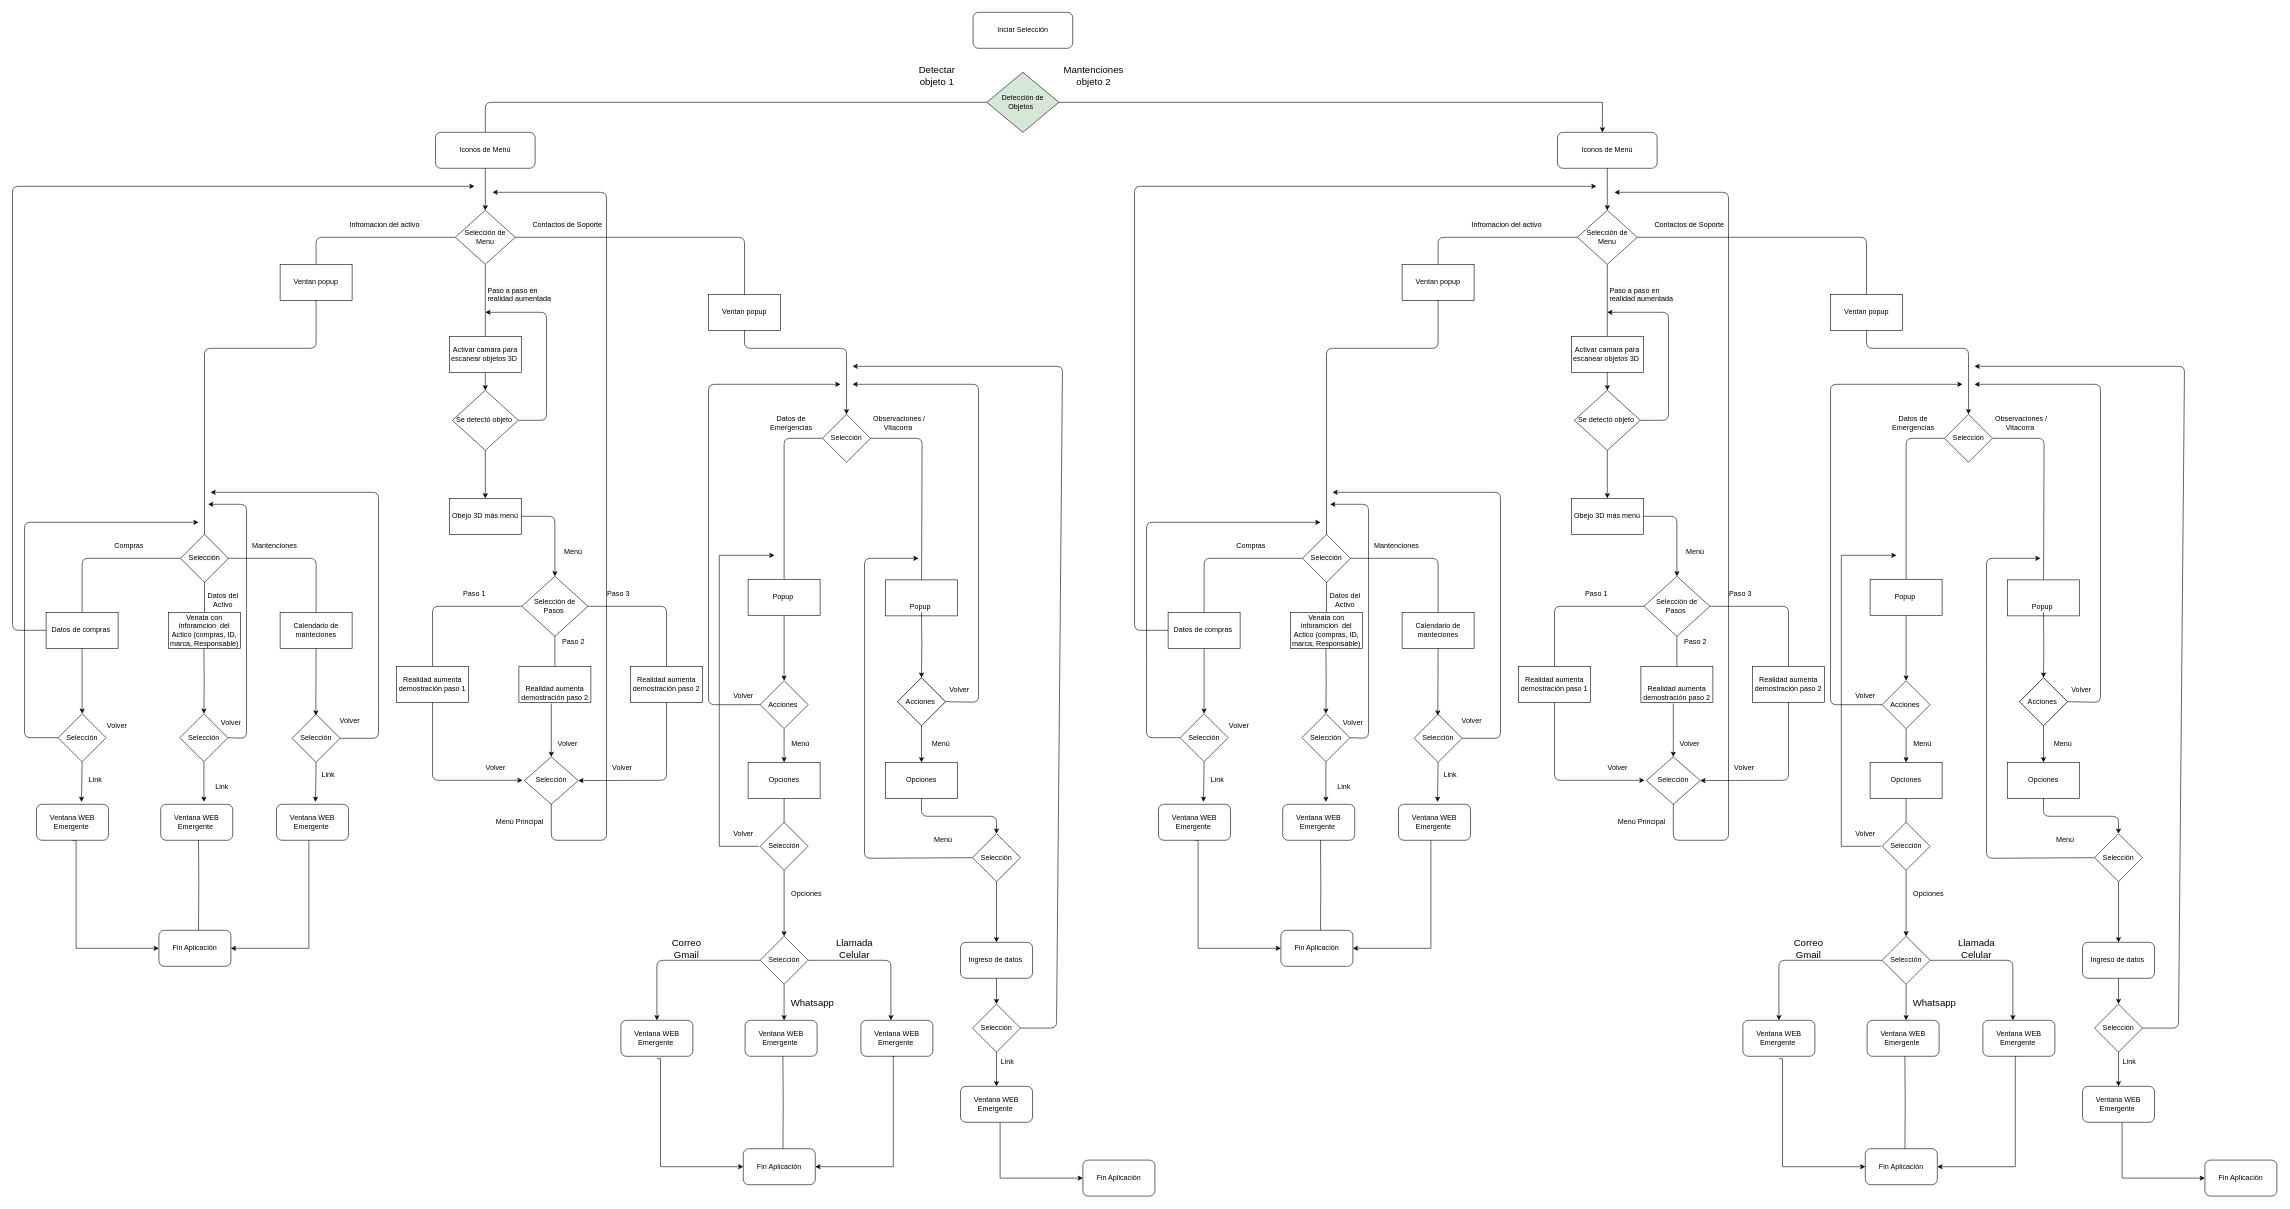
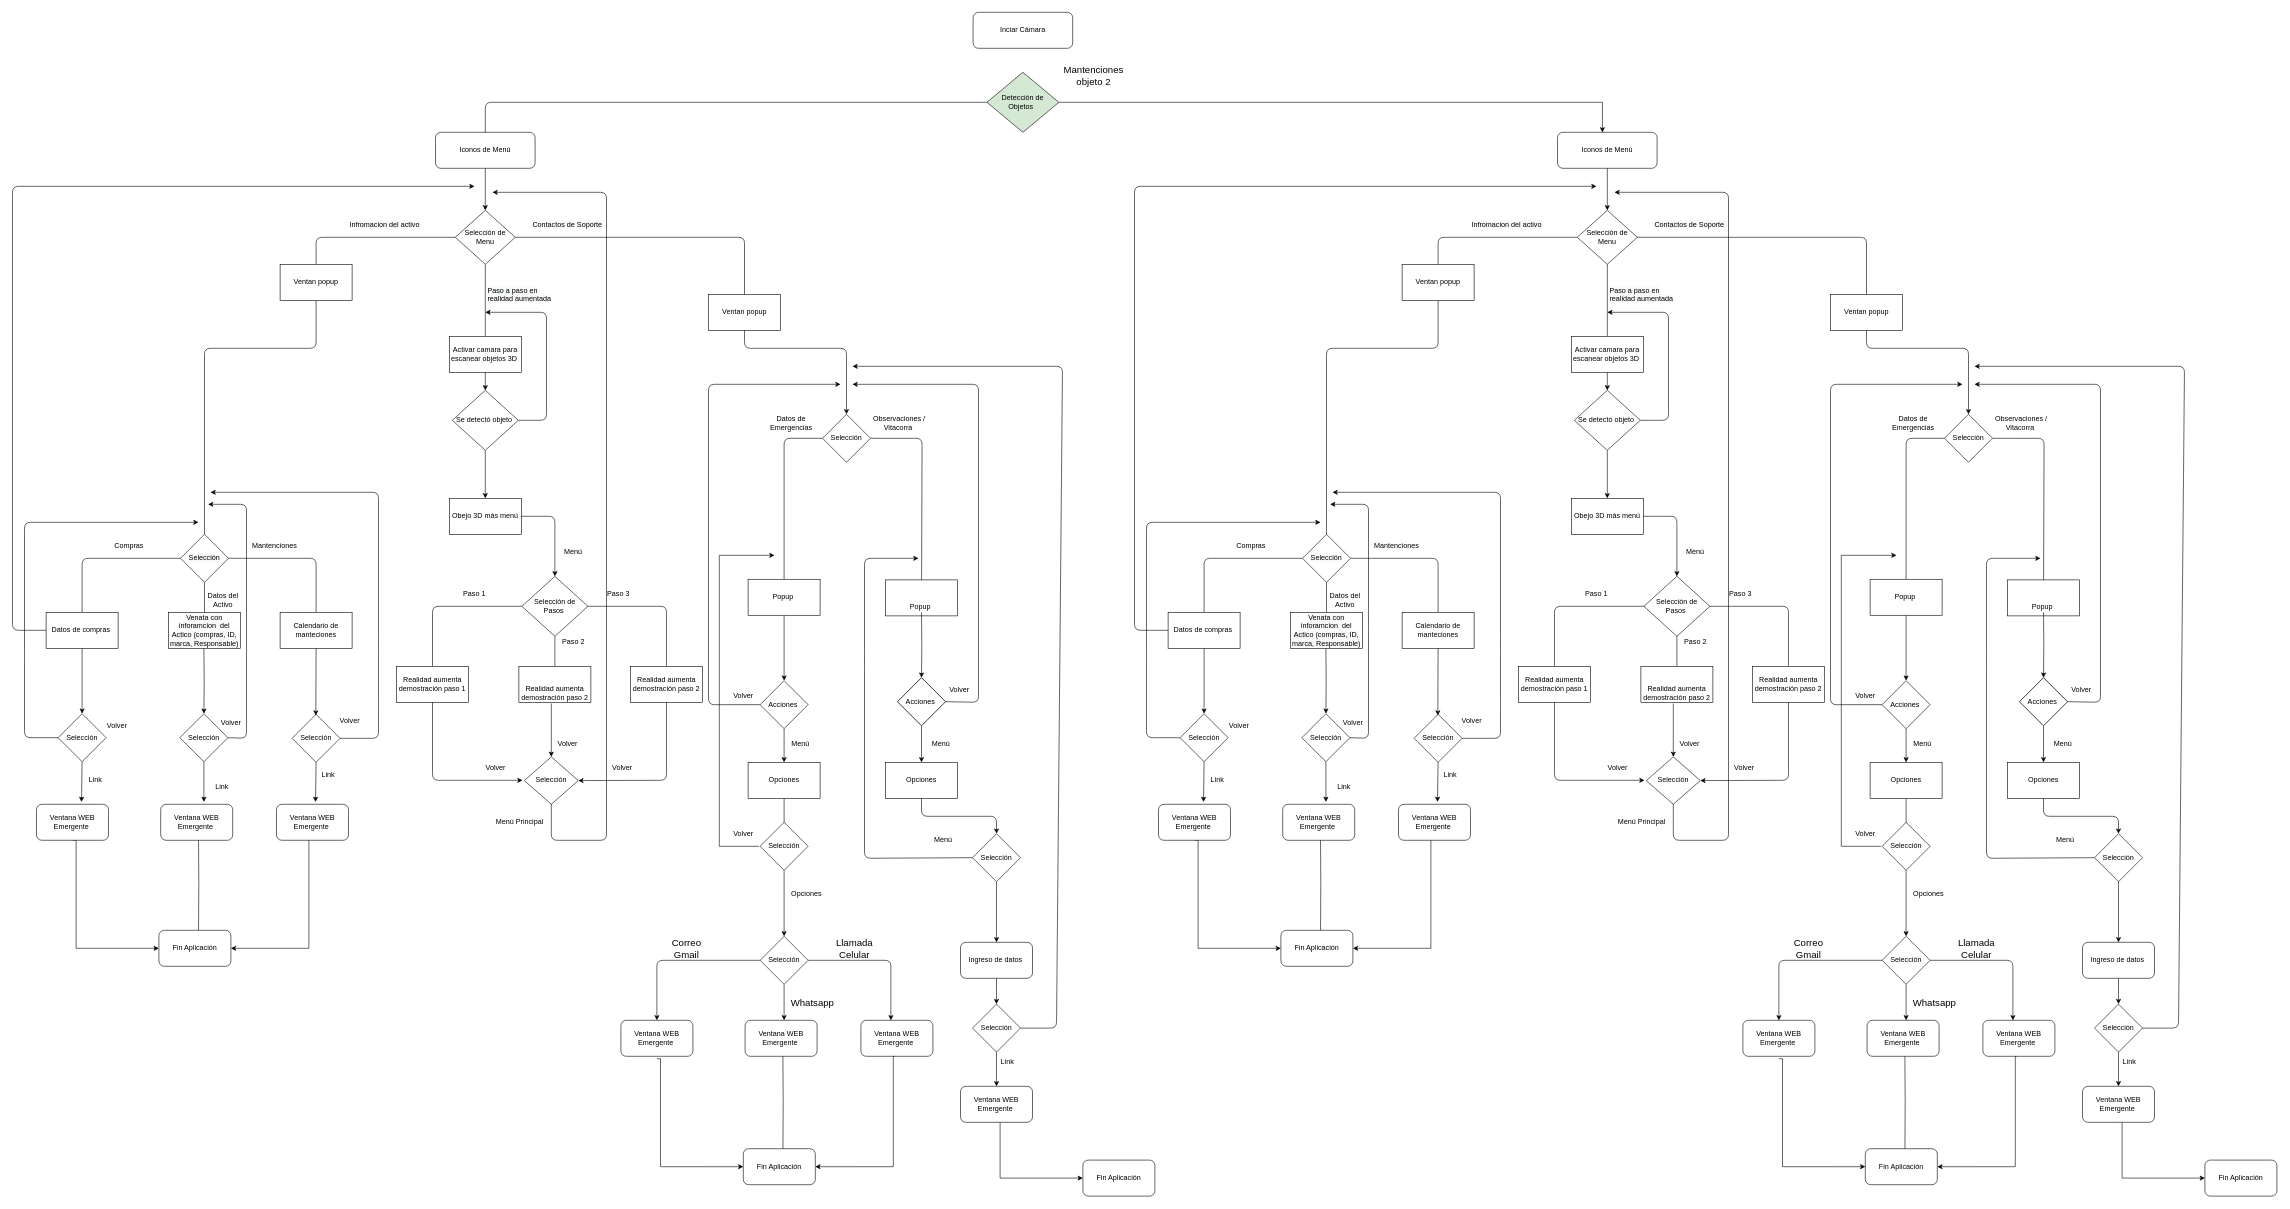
- <mxCell id="13" value="Inciar Selección" style="rounded=1;whiteSpace=wrap;html=1;" vertex="1" parent="1"><mxGeometry x="1621" width="166" height="60" as="geometry" y="20" /></mxCell>
+ <mxCell id="13" value="Inciar Cámara" style="rounded=1;whiteSpace=wrap;html=1;" vertex="1" parent="1"><mxGeometry x="1621" width="166" height="60" as="geometry" y="20" /></mxCell>
- <mxCell id="36" value="&lt;font style=&quot;font-size: 16px&quot;&gt;Detectar objeto 1&lt;/font&gt;" style="text;html=1;strokeColor=none;fillColor=none;align=center;verticalAlign=middle;whiteSpace=wrap;rounded=0;" vertex="1" parent="1"><mxGeometry x="1526" y="100" width="70" height="50" as="geometry" /></mxCell>
